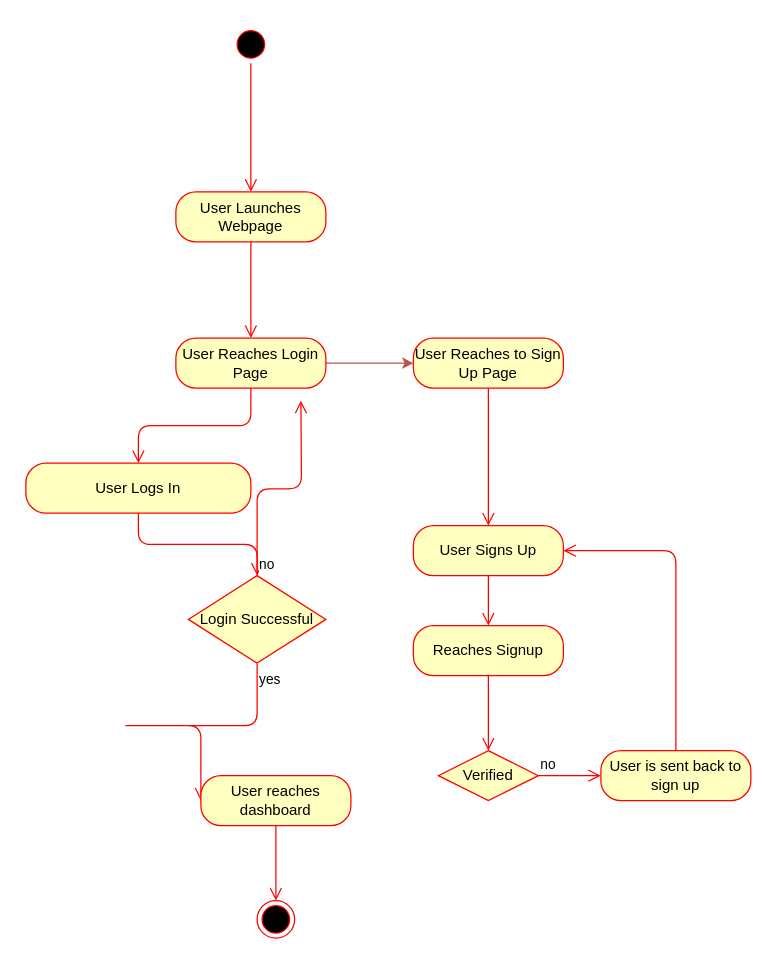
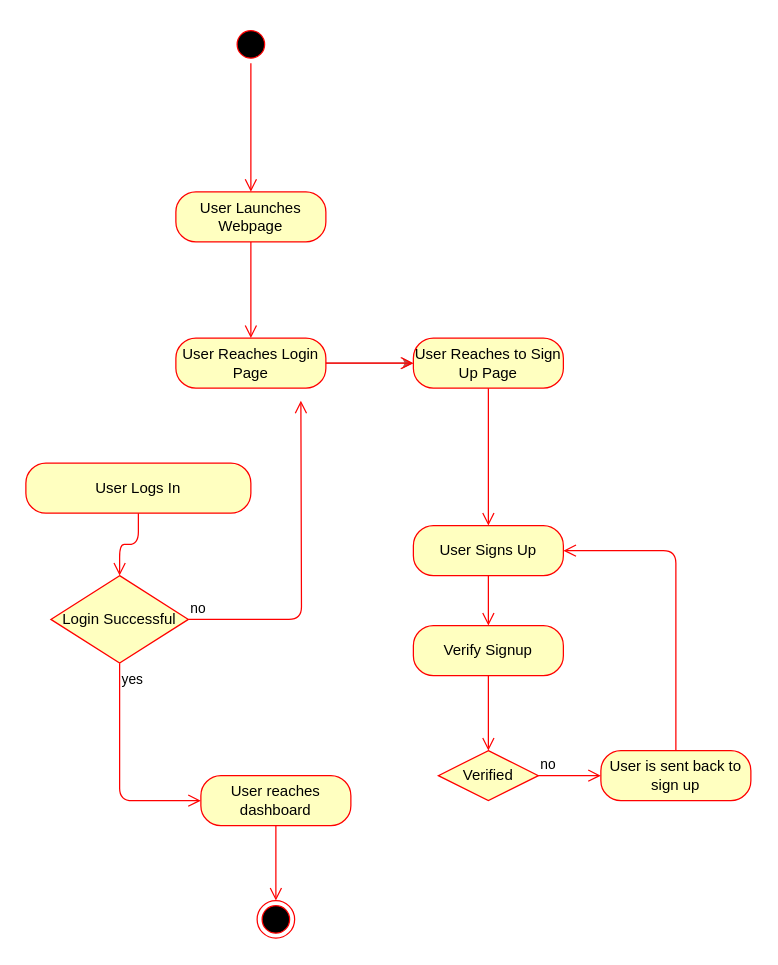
- <mxCell id="8" value="" style="edgeStyle=orthogonalEdgeStyle;html=1;verticalAlign=bottom;endArrow=open;endSize=8;strokeColor=#ff0000;entryX=0.5;entryY=0;entryDx=0;entryDy=0;" edge="1" source="7" parent="1" target="17"><mxGeometry relative="1" as="geometry"><mxPoint x="80" y="360" as="targetPoint" /></mxGeometry></mxCell>
+ <mxCell id="8" value="" style="edgeStyle=orthogonalEdgeStyle;html=1;verticalAlign=bottom;endArrow=open;endSize=8;strokeColor=#ff0000;" edge="1" source="7" parent="1" target="22"><mxGeometry relative="1" as="geometry"><mxPoint x="80" y="360" as="targetPoint" /></mxGeometry></mxCell>
- <mxCell id="19" value="Login Successful" style="rhombus;whiteSpace=wrap;html=1;fillColor=#ffffc0;strokeColor=#ff0000;" vertex="1" parent="1"><mxGeometry x="150" y="460" width="110" height="70" as="geometry" /></mxCell>
+ <mxCell id="19" value="Login Successful" style="rhombus;whiteSpace=wrap;html=1;fillColor=#ffffc0;strokeColor=#ff0000;" vertex="1" parent="1"><mxGeometry x="40" y="460" width="110" height="70" as="geometry" /></mxCell>
- <mxCell id="11" value="Reaches Signup" style="rounded=1;whiteSpace=wrap;html=1;arcSize=40;fontColor=#000000;fillColor=#ffffc0;strokeColor=#ff0000;" vertex="1" parent="1"><mxGeometry x="330" y="500" width="120" height="40" as="geometry" /></mxCell>
+ <mxCell id="11" value="Verify Signup" style="rounded=1;whiteSpace=wrap;html=1;arcSize=40;fontColor=#000000;fillColor=#ffffc0;strokeColor=#ff0000;" vertex="1" parent="1"><mxGeometry x="330" y="500" width="120" height="40" as="geometry" /></mxCell>
